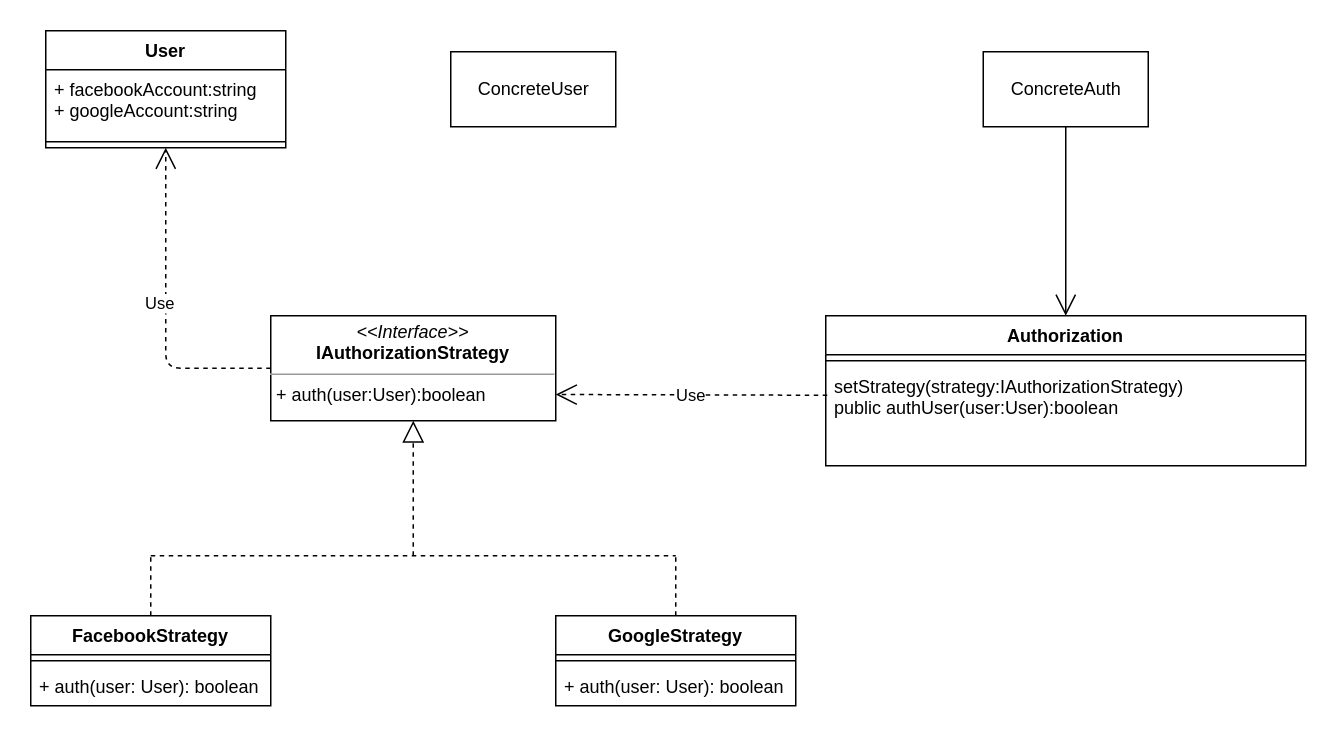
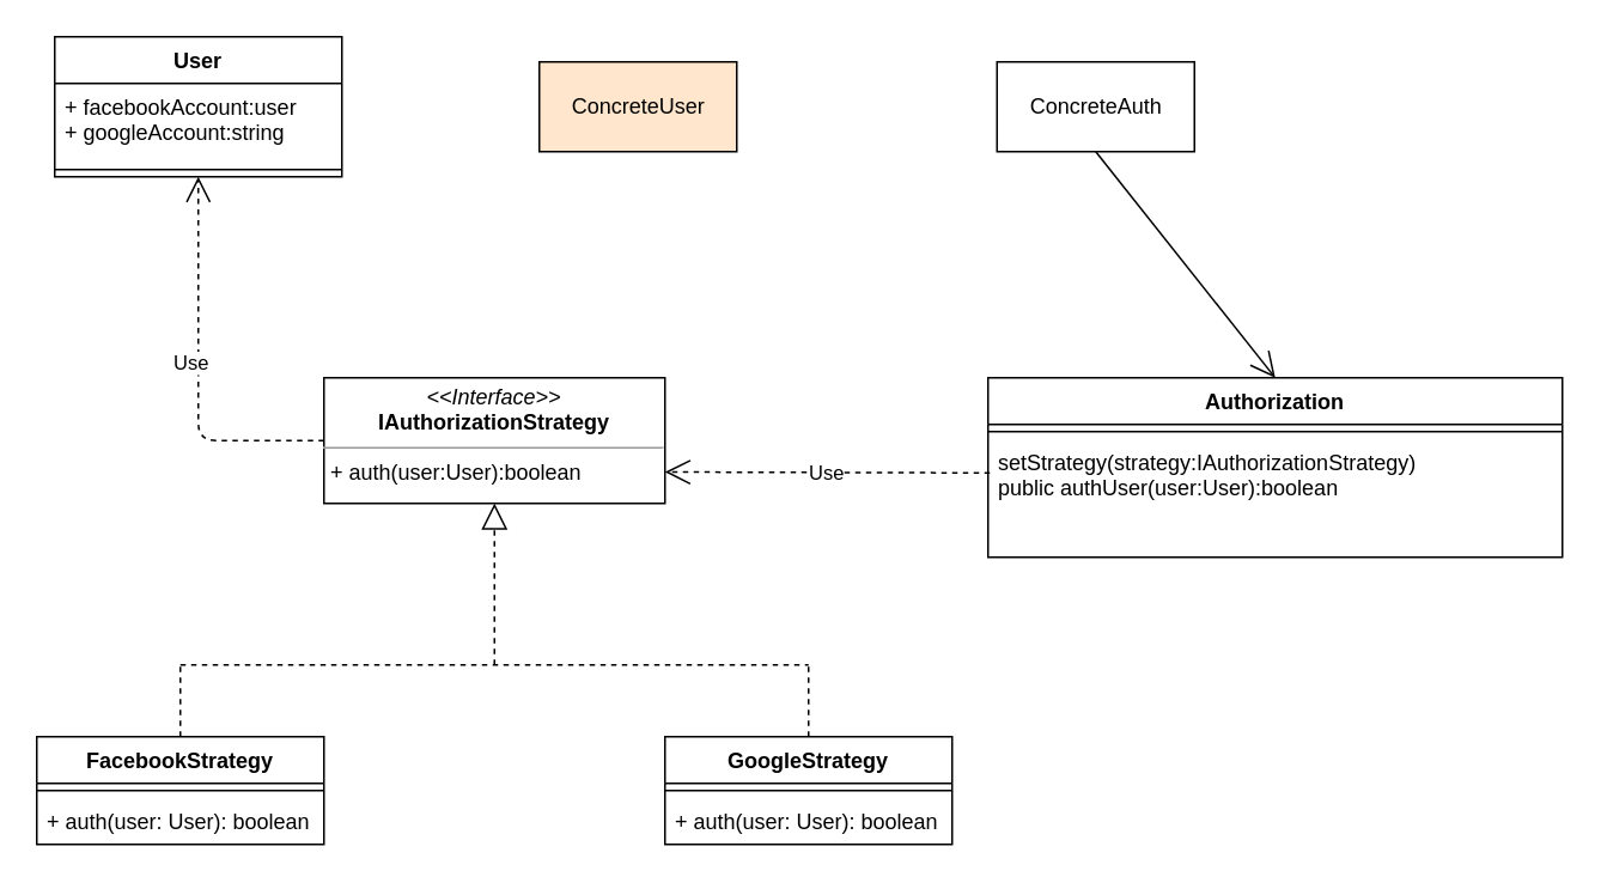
- <mxCell id="20" value="ConcreteUser" style="html=1;" vertex="1" parent="1"><mxGeometry x="300" y="34" width="110" height="50" as="geometry" /></mxCell>
+ <mxCell id="20" value="ConcreteUser" style="html=1;fillColor=#ffe6cc;" vertex="1" parent="1"><mxGeometry x="300" y="34" width="110" height="50" as="geometry" /></mxCell>
- <mxCell id="21" value="ConcreteAuth" style="html=1;" vertex="1" parent="1"><mxGeometry x="655" y="34" width="110" height="50" as="geometry" /></mxCell>
+ <mxCell id="21" value="ConcreteAuth" style="html=1;" vertex="1" parent="1"><mxGeometry x="555" y="34" width="110" height="50" as="geometry" /></mxCell>
- <mxCell id="3" value="+ facebookAccount:string&#10;+ googleAccount:string" style="text;strokeColor=none;fillColor=none;align=left;verticalAlign=top;spacingLeft=4;spacingRight=4;overflow=hidden;rotatable=0;points=[[0,0.5],[1,0.5]];portConstraint=eastwest;" vertex="1" parent="2"><mxGeometry y="26" width="160" height="44" as="geometry" /></mxCell>
+ <mxCell id="3" value="+ facebookAccount:user&#10;+ googleAccount:string" style="text;strokeColor=none;fillColor=none;align=left;verticalAlign=top;spacingLeft=4;spacingRight=4;overflow=hidden;rotatable=0;points=[[0,0.5],[1,0.5]];portConstraint=eastwest;" vertex="1" parent="2"><mxGeometry y="26" width="160" height="44" as="geometry" /></mxCell>
